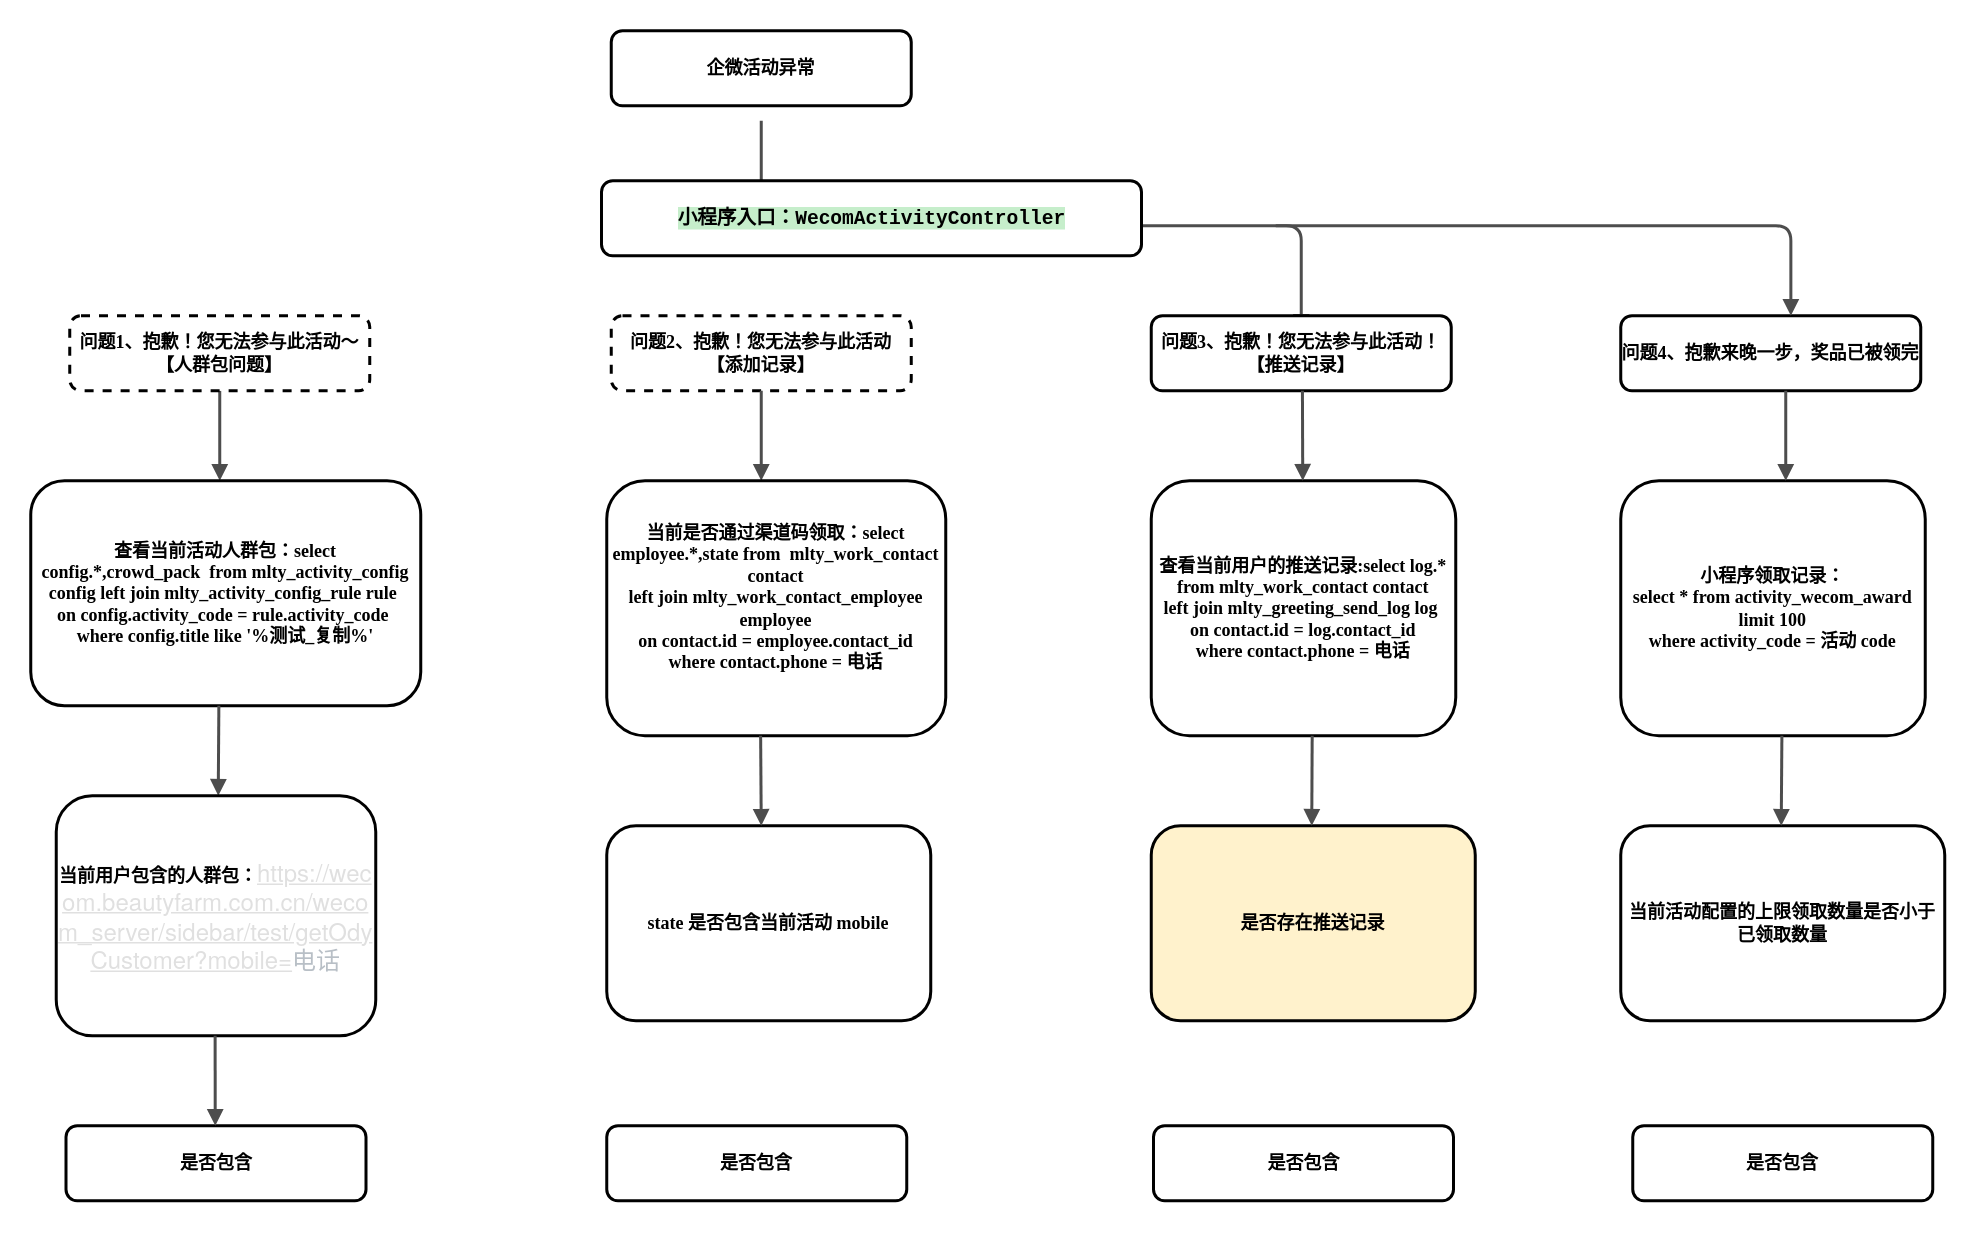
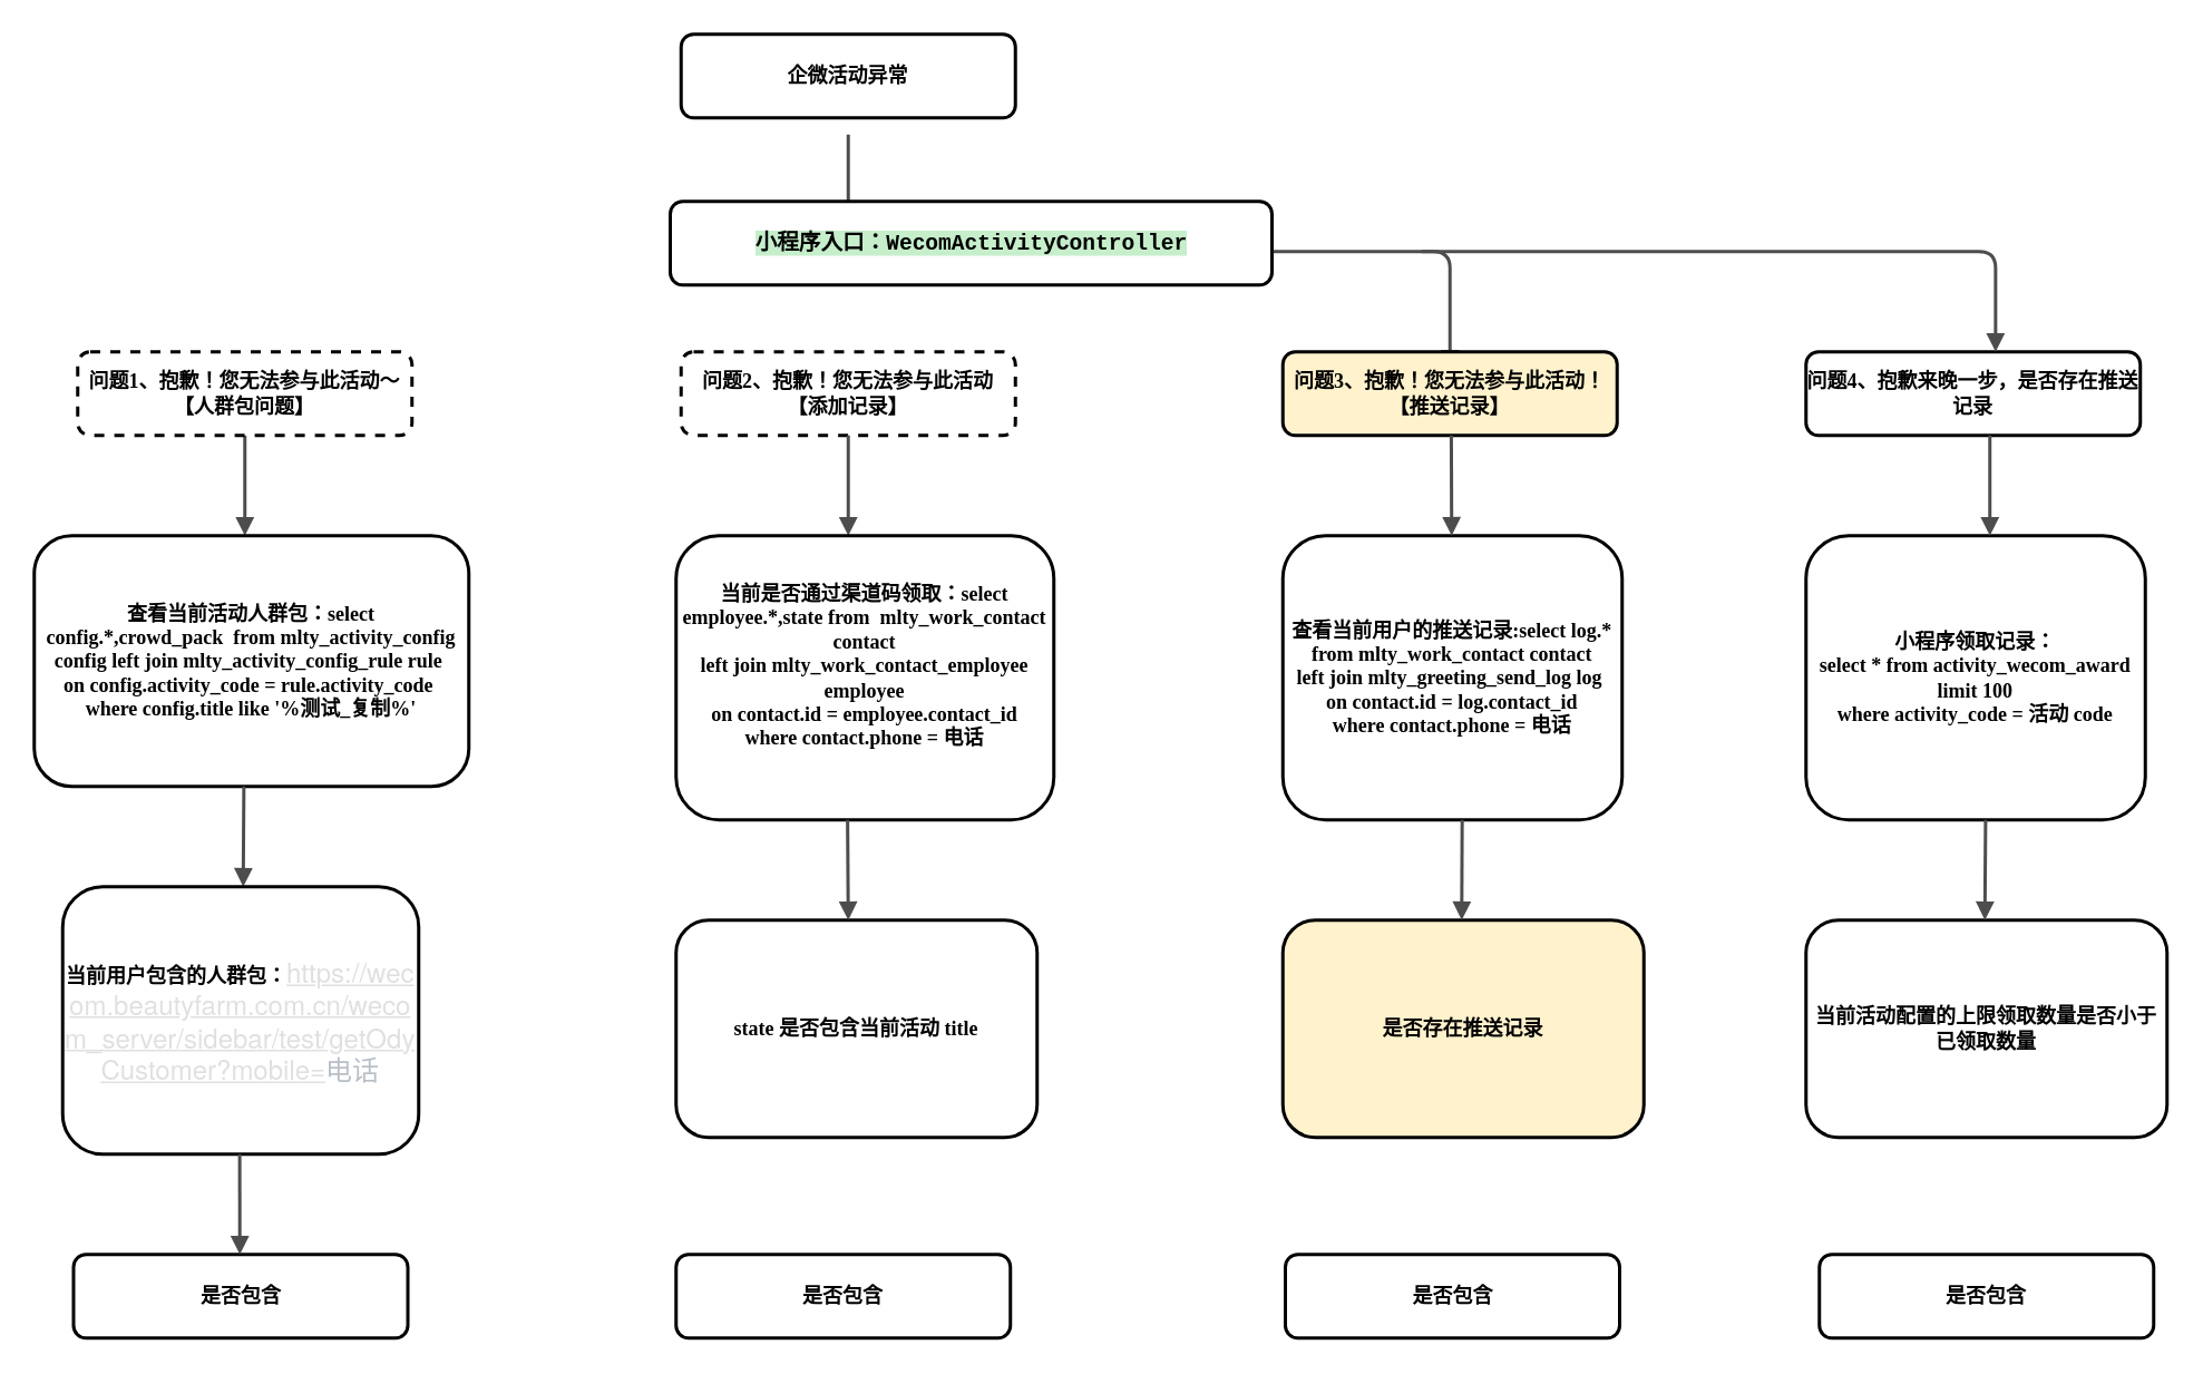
- <mxCell id="10" value="问题3、抱歉！您无法参与此活动！     【推送记录】" style="whiteSpace=wrap;html=1;rounded=1;shadow=0;comic=0;strokeWidth=2;fontFamily=Verdana;align=center;fontSize=12;fontStyle=1" parent="1" vertex="1"><mxGeometry x="767" y="210" width="200" height="50" as="geometry" /></mxCell>
+ <mxCell id="10" value="问题3、抱歉！您无法参与此活动！     【推送记录】" style="whiteSpace=wrap;html=1;rounded=1;shadow=0;comic=0;strokeWidth=2;fontFamily=Verdana;align=center;fontSize=12;fontStyle=1;fillColor=#fff2cc;" parent="1" vertex="1"><mxGeometry x="767" y="210" width="200" height="50" as="geometry" /></mxCell>
- <mxCell id="21" value="问题4、抱歉来晚一步，奖品已被领完" style="whiteSpace=wrap;html=1;rounded=1;shadow=0;comic=0;strokeWidth=2;fontFamily=Verdana;align=center;fontSize=12;fontStyle=1" vertex="1" parent="1"><mxGeometry x="1080" y="210" width="200" height="50" as="geometry" /></mxCell>
+ <mxCell id="21" value="问题4、抱歉来晚一步，是否存在推送记录" style="whiteSpace=wrap;html=1;rounded=1;shadow=0;comic=0;strokeWidth=2;fontFamily=Verdana;align=center;fontSize=12;fontStyle=1" vertex="1" parent="1"><mxGeometry x="1080" y="210" width="200" height="50" as="geometry" /></mxCell>
- <mxCell id="19" value="state 是否包含当前活动 mobile" style="whiteSpace=wrap;html=1;rounded=1;shadow=0;comic=0;strokeWidth=2;fontFamily=Verdana;align=center;fontSize=12;fontStyle=1" vertex="1" parent="1"><mxGeometry x="404" y="550" width="216" height="130" as="geometry" /></mxCell>
+ <mxCell id="19" value="state 是否包含当前活动 title" style="whiteSpace=wrap;html=1;rounded=1;shadow=0;comic=0;strokeWidth=2;fontFamily=Verdana;align=center;fontSize=12;fontStyle=1" vertex="1" parent="1"><mxGeometry x="404" y="550" width="216" height="130" as="geometry" /></mxCell>
